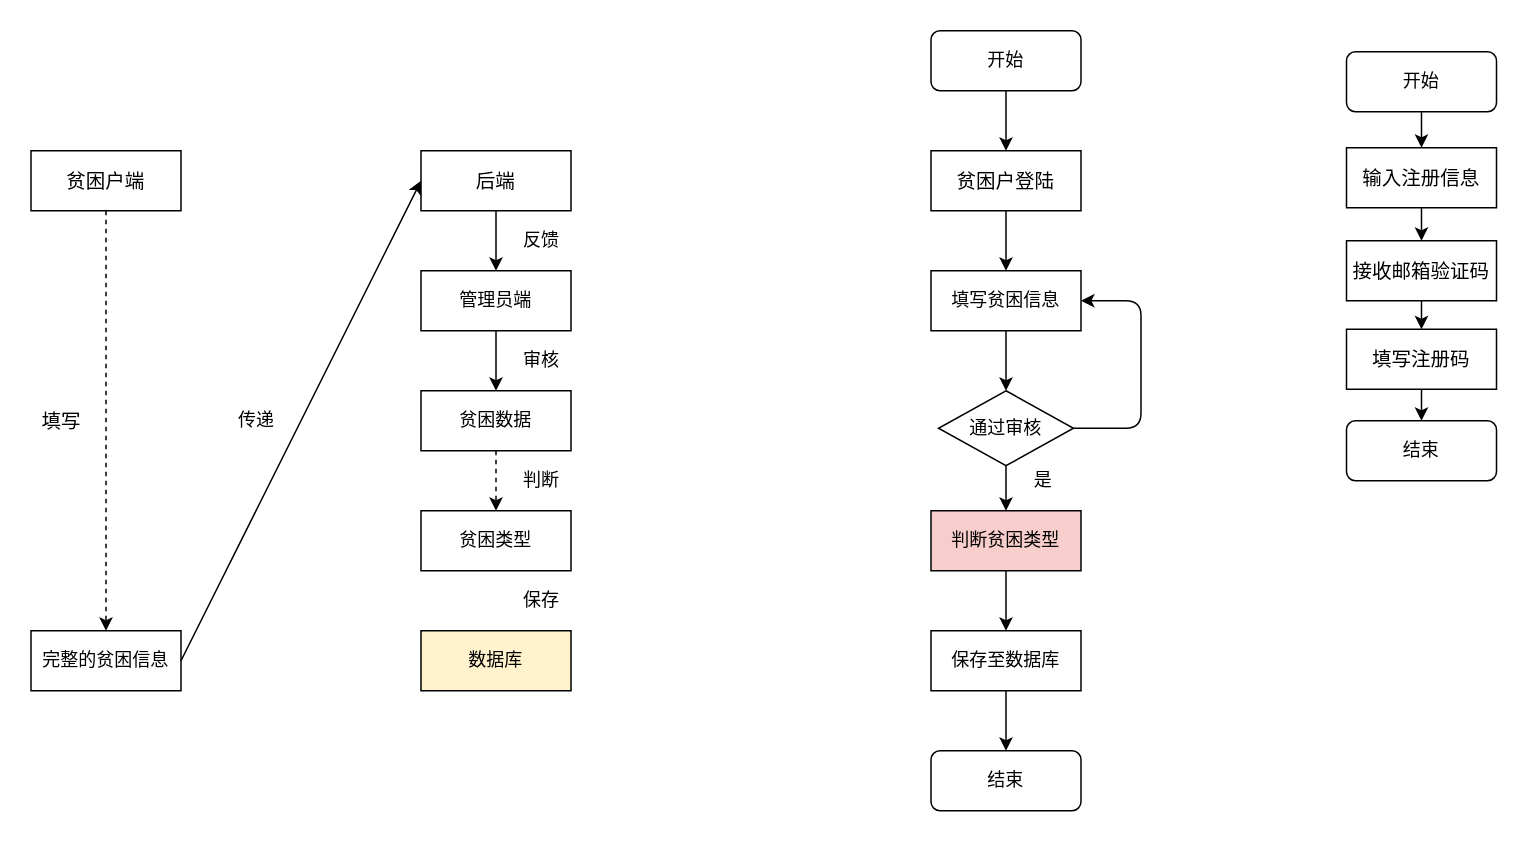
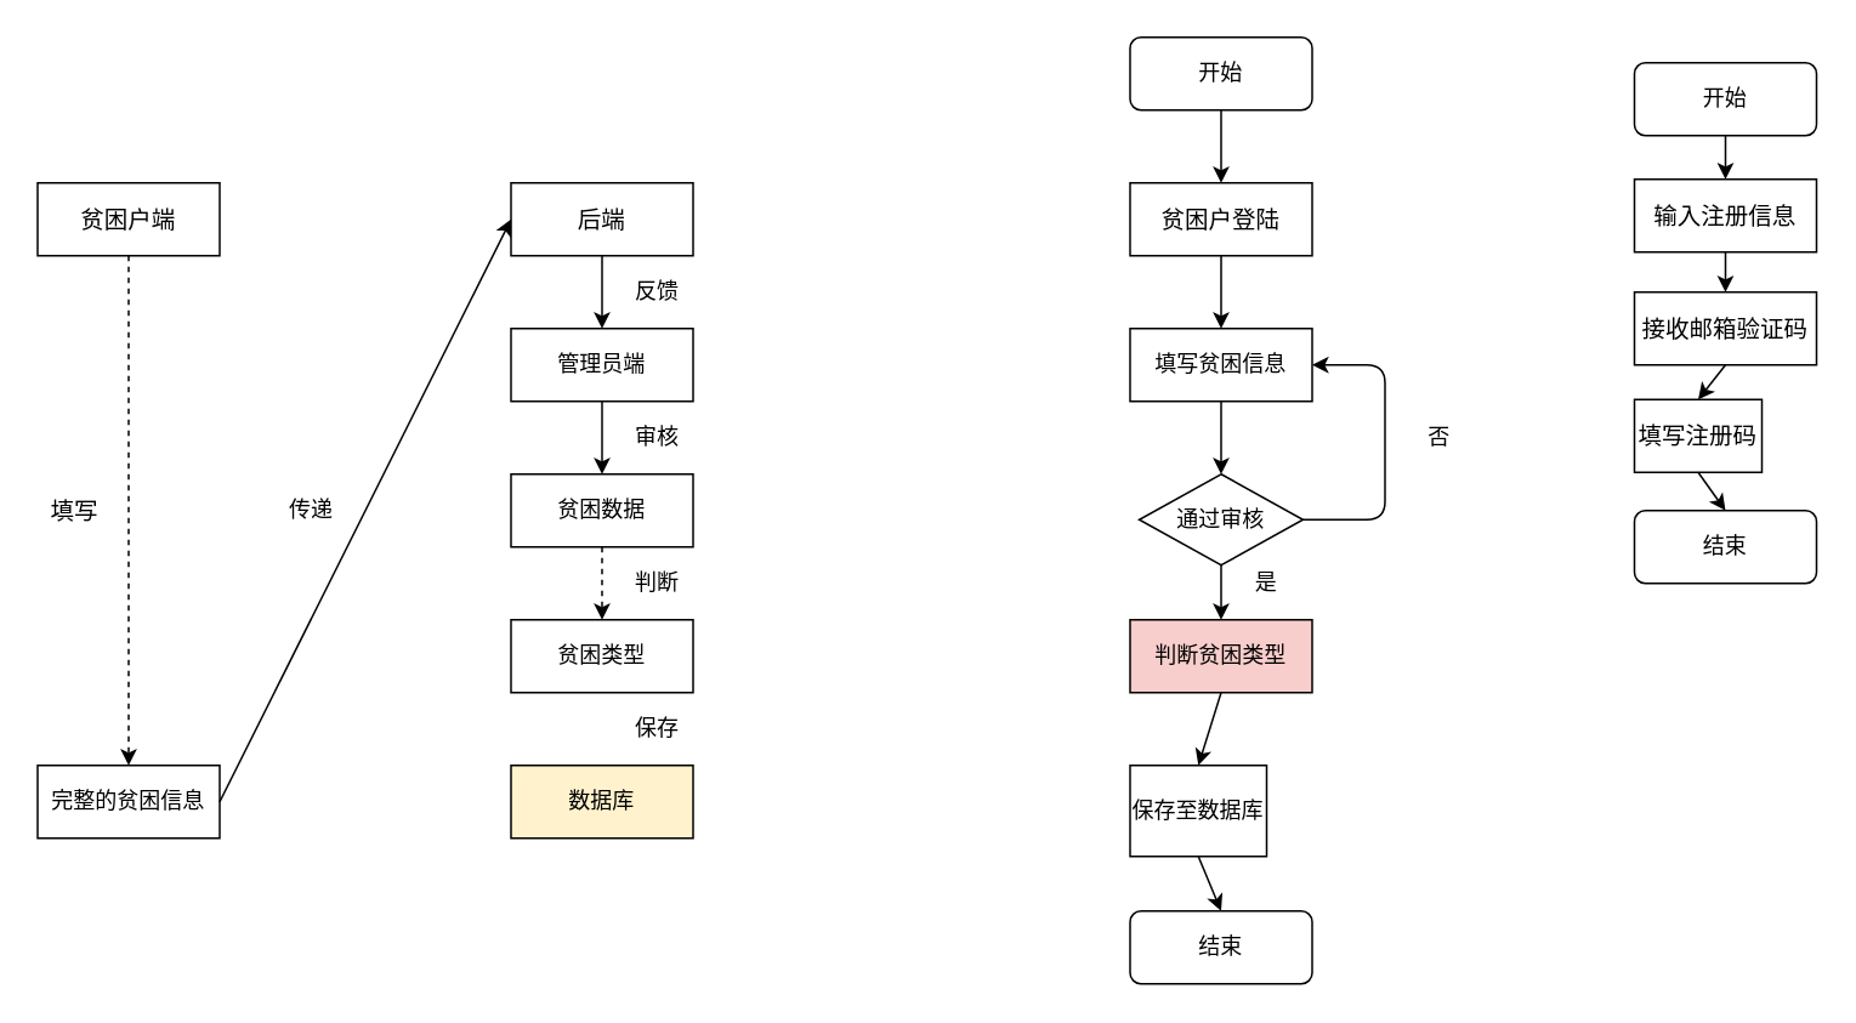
- <mxCell id="39" value="&lt;span style=&quot;font-size: 13px&quot;&gt;填写注册码&lt;/span&gt;" style="rounded=0;whiteSpace=wrap;html=1;" vertex="1" parent="1"><mxGeometry x="897" y="219" width="100" height="40" as="geometry" /></mxCell>
+ <mxCell id="39" value="&lt;span style=&quot;font-size: 13px&quot;&gt;填写注册码&lt;/span&gt;" style="rounded=0;whiteSpace=wrap;html=1;" vertex="1" parent="1"><mxGeometry x="897" y="219" width="70" height="40" as="geometry" /></mxCell>
+ <mxCell id="35" value="否" style="text;html=1;strokeColor=none;fillColor=none;align=center;verticalAlign=middle;whiteSpace=wrap;rounded=0;" vertex="1" parent="1"><mxGeometry x="770" y="230" width="40" height="20" as="geometry" /></mxCell>
- <mxCell id="25" value="保存至数据库" style="rounded=0;whiteSpace=wrap;html=1;" vertex="1" parent="1"><mxGeometry x="620" y="420" width="100" height="40" as="geometry" /></mxCell>
+ <mxCell id="25" value="保存至数据库" style="rounded=0;whiteSpace=wrap;html=1;" vertex="1" parent="1"><mxGeometry x="620" y="420" width="75" height="50" as="geometry" /></mxCell>
